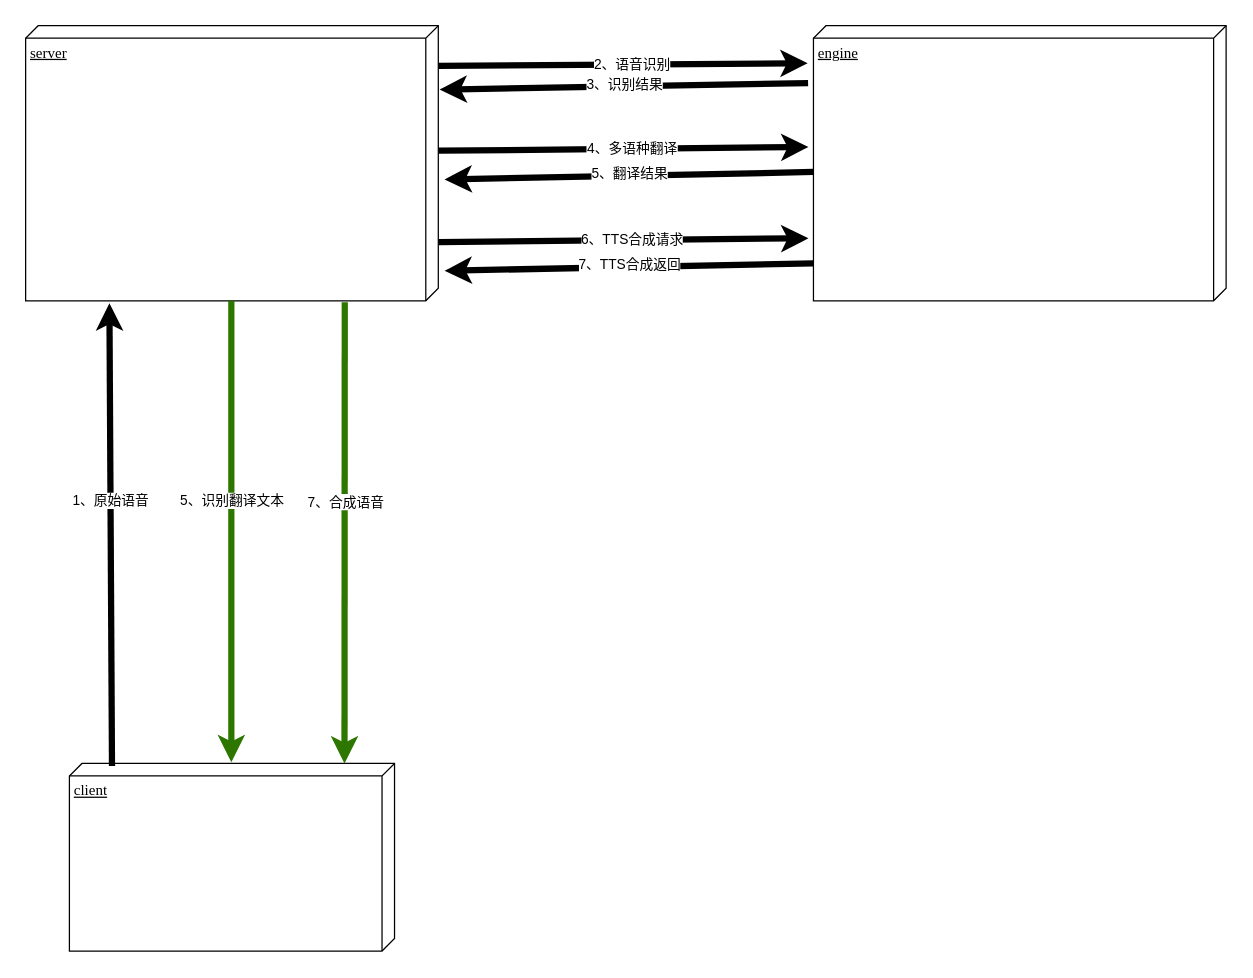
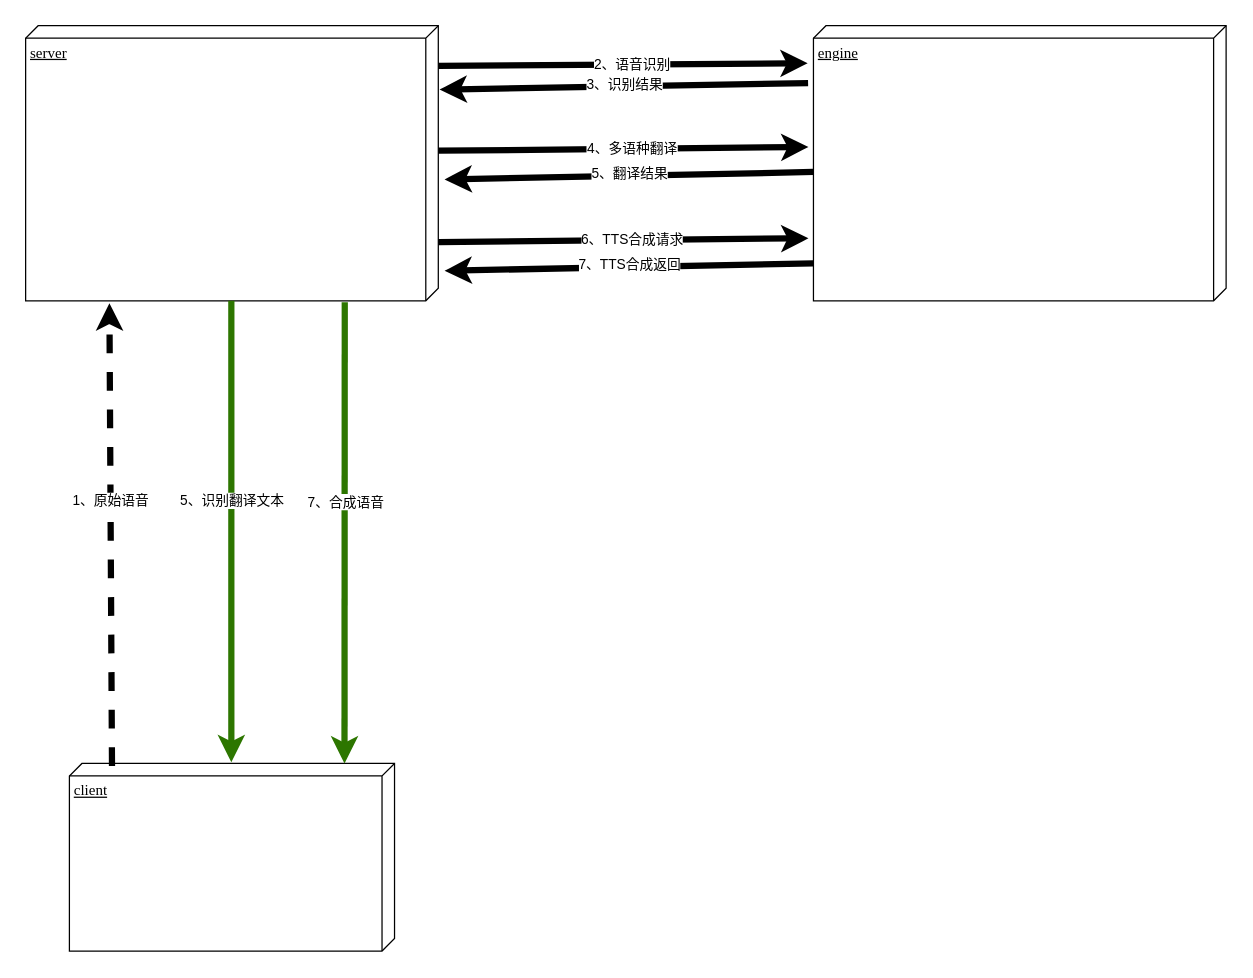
- <mxCell id="4" value="" style="endArrow=classic;html=1;rounded=0;exitX=0.013;exitY=0.869;exitDx=0;exitDy=0;exitPerimeter=0;entryX=1.009;entryY=0.797;entryDx=0;entryDy=0;entryPerimeter=0;strokeWidth=5;" parent="1" source="3" target="2" edge="1"><mxGeometry width="50" height="50" relative="1" as="geometry"><mxPoint x="185" y="450" as="sourcePoint" /><mxPoint x="235" y="400" as="targetPoint" /></mxGeometry></mxCell>
+ <mxCell id="4" value="" style="endArrow=classic;html=1;rounded=0;exitX=0.013;exitY=0.869;exitDx=0;exitDy=0;exitPerimeter=0;entryX=1.009;entryY=0.797;entryDx=0;entryDy=0;entryPerimeter=0;strokeWidth=5;dashed=1;" parent="1" source="3" target="2" edge="1"><mxGeometry width="50" height="50" relative="1" as="geometry"><mxPoint x="185" y="450" as="sourcePoint" /><mxPoint x="235" y="400" as="targetPoint" /></mxGeometry></mxCell>
